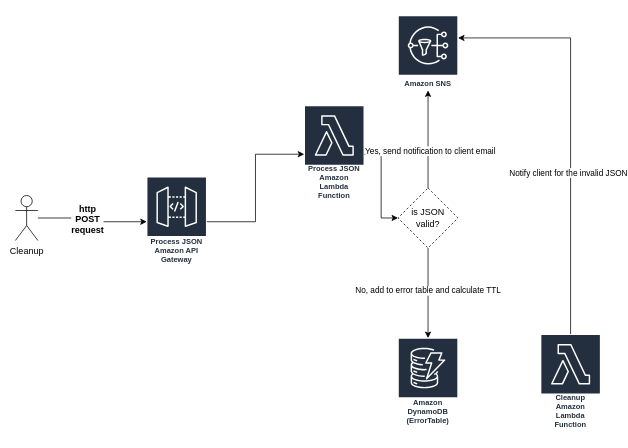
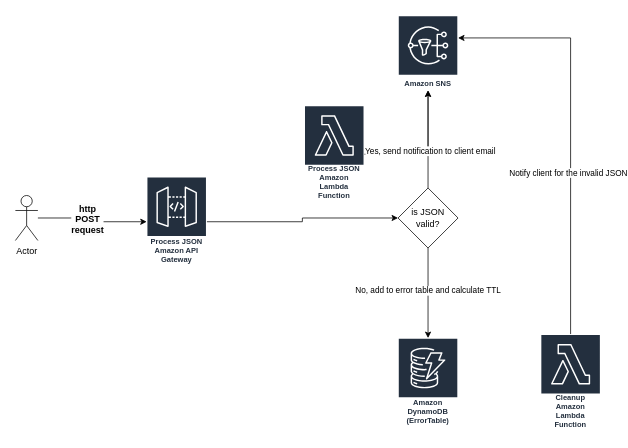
- <mxCell id="5" value="" style="edgeStyle=orthogonalEdgeStyle;rounded=0;orthogonalLoop=1;jettySize=auto;html=1;" edge="1" parent="1" source="6" target="8"><mxGeometry relative="1" as="geometry" /></mxCell>
+ <mxCell id="5" value="" style="edgeStyle=orthogonalEdgeStyle;rounded=0;orthogonalLoop=1;jettySize=auto;html=1;" edge="1" parent="1" source="6" target="13"><mxGeometry relative="1" as="geometry" /></mxCell>
- <mxCell id="7" value="" style="edgeStyle=orthogonalEdgeStyle;rounded=0;orthogonalLoop=1;jettySize=auto;html=1;" edge="1" parent="1" source="8" target="13"><mxGeometry relative="1" as="geometry" /></mxCell>
+ <mxCell id="7" value="" style="edgeStyle=orthogonalEdgeStyle;rounded=0;orthogonalLoop=1;jettySize=auto;html=1;" edge="1" parent="1" source="8" target="14"><mxGeometry relative="1" as="geometry" /></mxCell>
- <mxCell id="13" value="is JSON valid?" style="rhombus;whiteSpace=wrap;html=1;dashed=1;" vertex="1" parent="1"><mxGeometry x="530" y="250" width="80" height="80" as="geometry" /></mxCell>
+ <mxCell id="13" value="is JSON valid?" style="rhombus;whiteSpace=wrap;html=1;" vertex="1" parent="1"><mxGeometry x="530" y="250" width="80" height="80" as="geometry" /></mxCell>
- <mxCell id="4" value="Cleanup" style="shape=umlActor;verticalLabelPosition=bottom;verticalAlign=top;html=1;outlineConnect=0;" vertex="1" parent="1"><mxGeometry x="20" y="260" width="30" height="60" as="geometry" /></mxCell>
+ <mxCell id="4" value="Actor" style="shape=umlActor;verticalLabelPosition=bottom;verticalAlign=top;html=1;outlineConnect=0;" vertex="1" parent="1"><mxGeometry x="20" y="260" width="30" height="60" as="geometry" /></mxCell>
